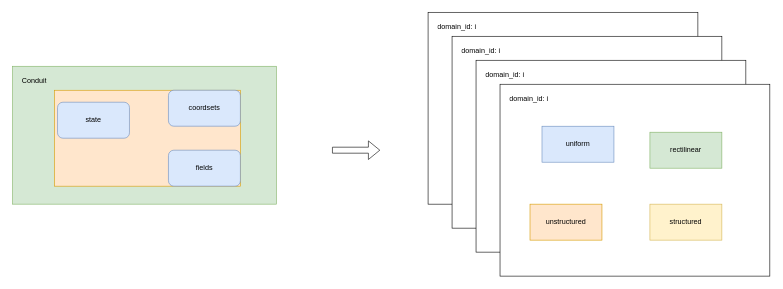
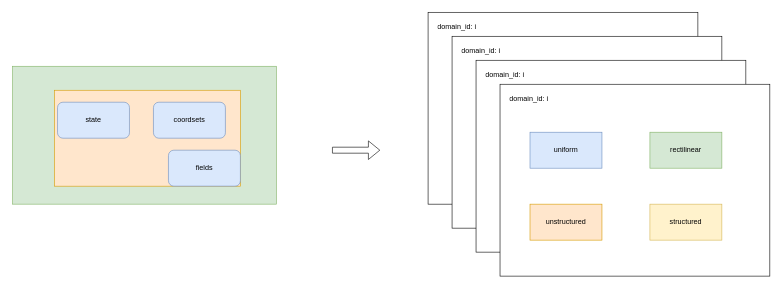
- <mxCell id="24" value="Conduit" style="text;strokeColor=none;fillColor=none;align=left;verticalAlign=middle;spacingLeft=4;spacingRight=4;overflow=hidden;points=[[0,0.5],[1,0.5]];portConstraint=eastwest;rotatable=0;whiteSpace=wrap;html=1;" vertex="1" parent="18"><mxGeometry x="10" y="10" width="80" height="30" as="geometry" /></mxCell>
- <mxCell id="22" value="coordsets" style="rounded=1;whiteSpace=wrap;html=1;fillColor=#dae8fc;strokeColor=#6c8ebf;" vertex="1" parent="20"><mxGeometry x="190" width="120" height="60" as="geometry" /></mxCell>
+ <mxCell id="22" value="coordsets" style="rounded=1;whiteSpace=wrap;html=1;fillColor=#dae8fc;strokeColor=#6c8ebf;" vertex="1" parent="20"><mxGeometry x="165" y="20" width="120" height="60" as="geometry" /></mxCell>
- <mxCell id="14" value="uniform" style="rounded=0;whiteSpace=wrap;html=1;fillColor=#dae8fc;strokeColor=#6c8ebf;" vertex="1" parent="11"><mxGeometry x="70" y="70" width="120" height="60" as="geometry" /></mxCell>
+ <mxCell id="14" value="uniform" style="rounded=0;whiteSpace=wrap;html=1;fillColor=#dae8fc;strokeColor=#6c8ebf;" vertex="1" parent="11"><mxGeometry x="50" y="80" width="120" height="60" as="geometry" /></mxCell>
